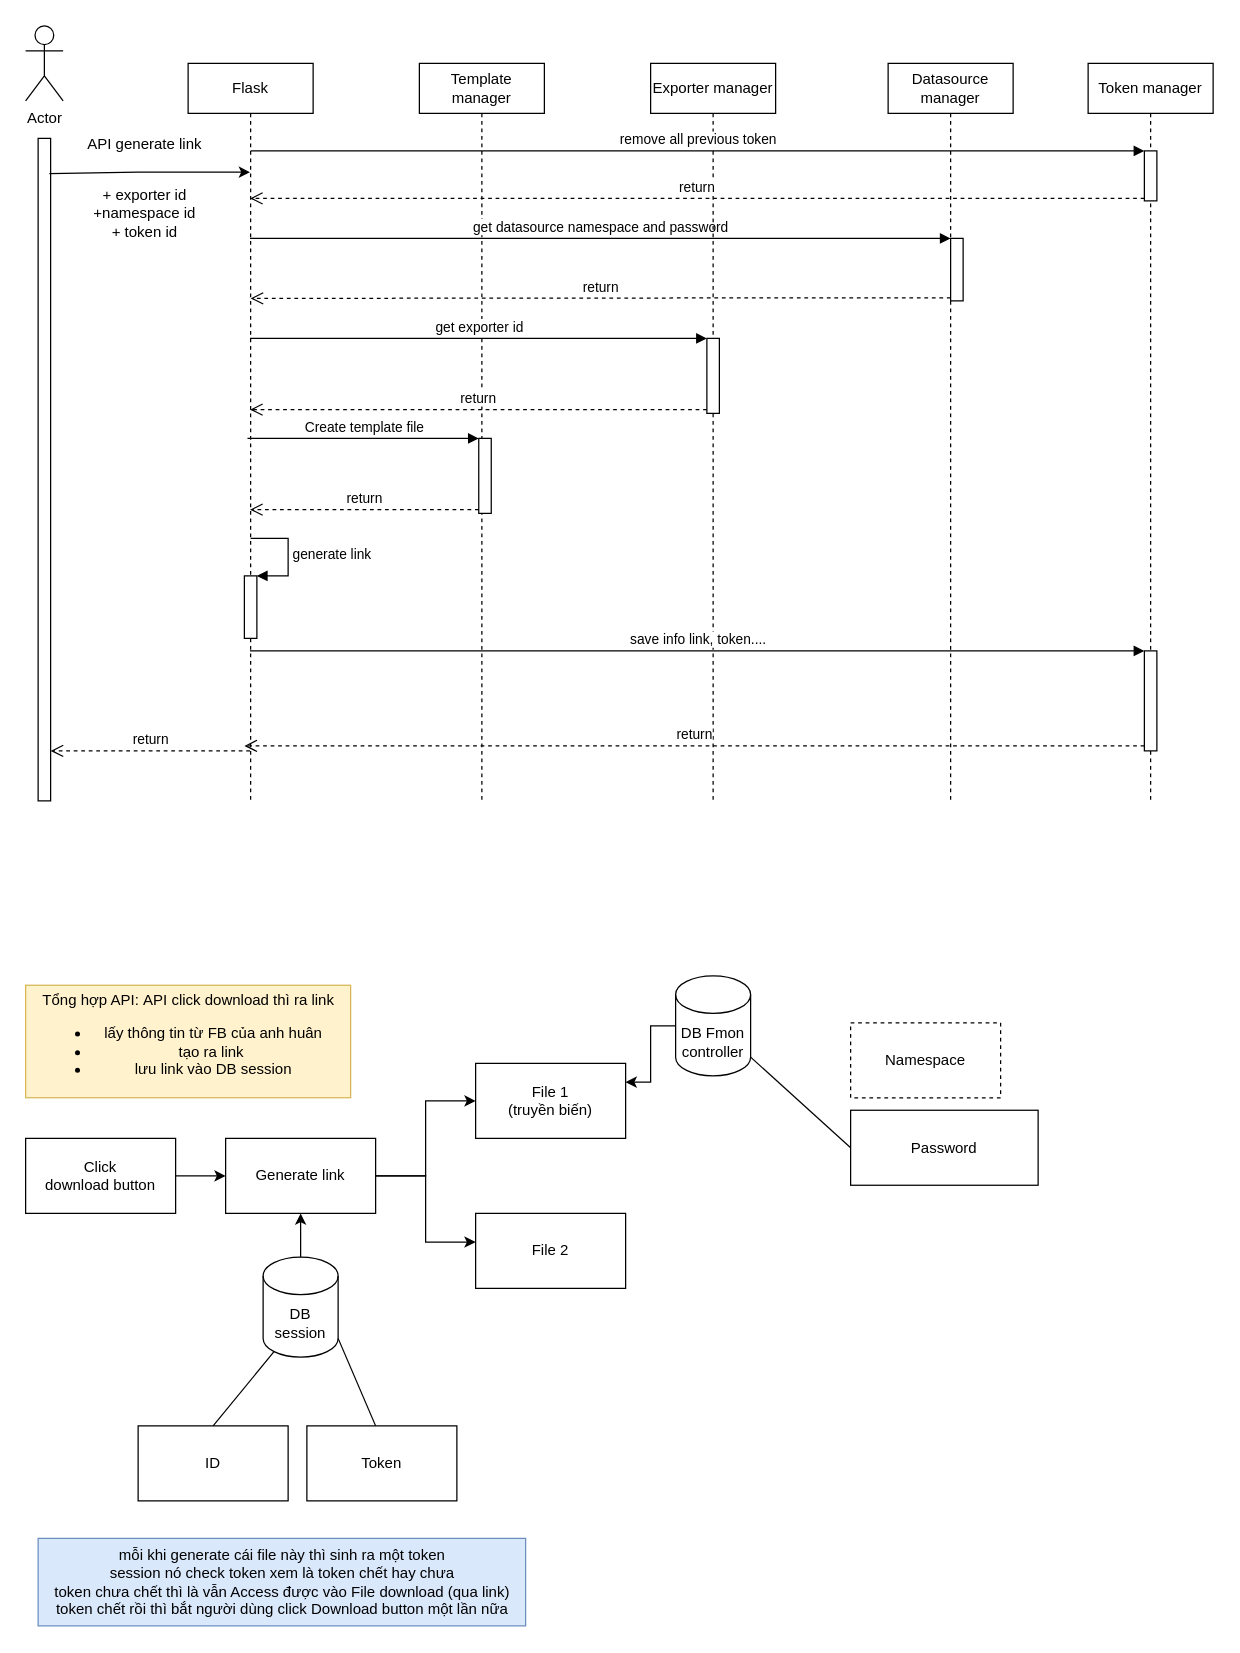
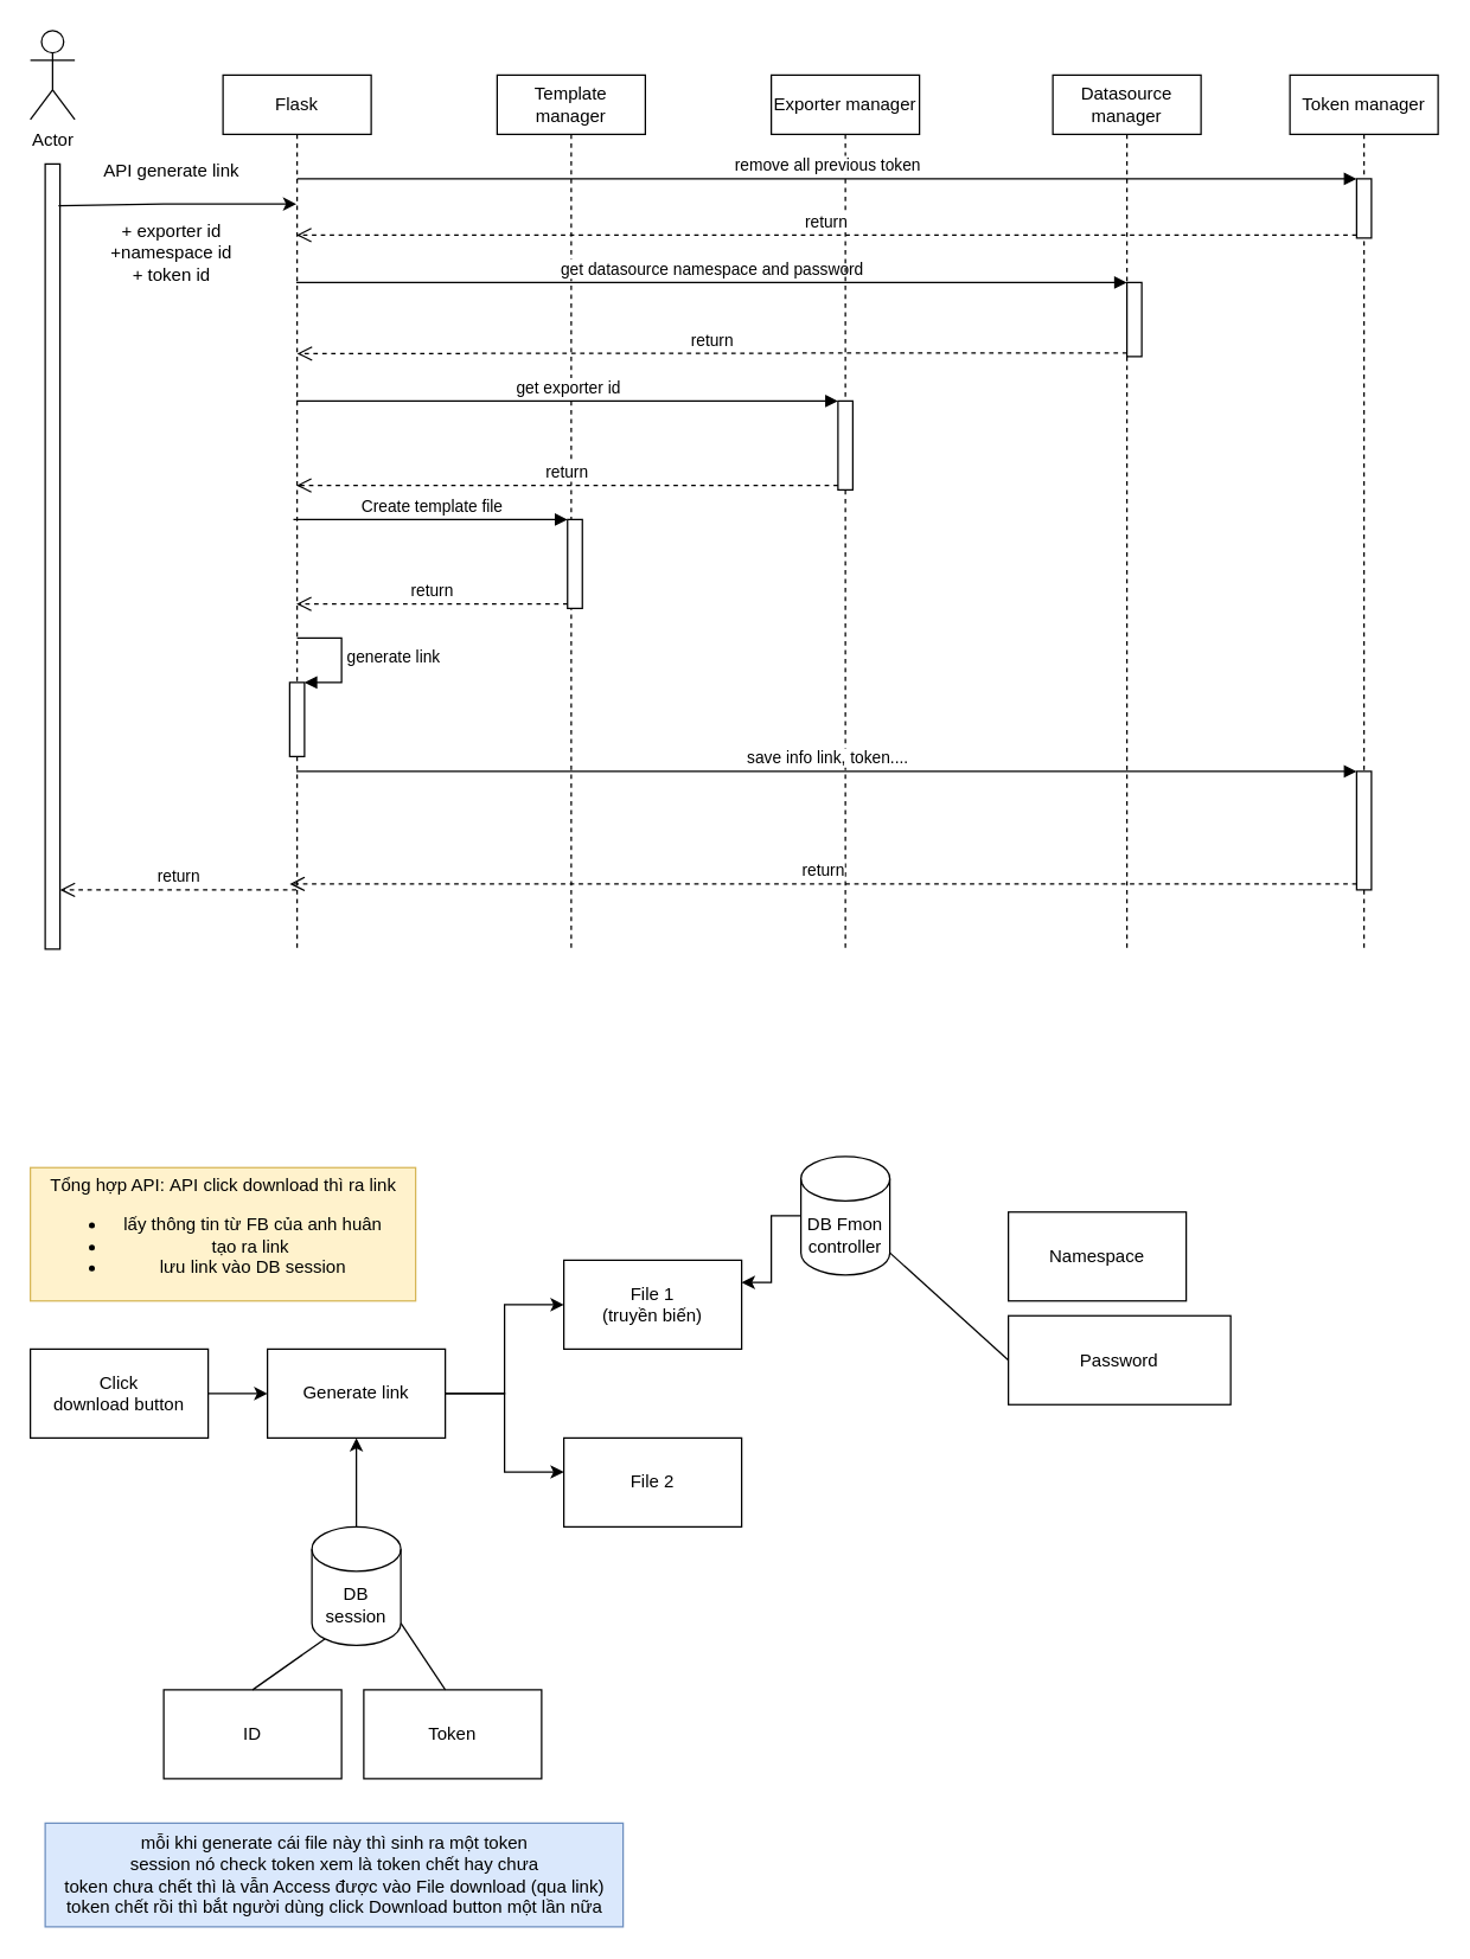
- <mxCell id="17" value="Namespace" style="rounded=0;whiteSpace=wrap;html=1;dashed=1;" parent="1" vertex="1"><mxGeometry x="680" y="817.5" width="120" height="60" as="geometry" /></mxCell>
+ <mxCell id="17" value="Namespace" style="rounded=0;whiteSpace=wrap;html=1;" parent="1" vertex="1"><mxGeometry x="680" y="817.5" width="120" height="60" as="geometry" /></mxCell>
- <mxCell id="23" value="DB session" style="shape=cylinder3;whiteSpace=wrap;html=1;boundedLbl=1;backgroundOutline=1;size=15;" parent="1" vertex="1"><mxGeometry x="210" y="1005" width="60" height="80" as="geometry" /></mxCell>
+ <mxCell id="23" value="DB session" style="shape=cylinder3;whiteSpace=wrap;html=1;boundedLbl=1;backgroundOutline=1;size=15;" parent="1" vertex="1"><mxGeometry x="210" y="1030" width="60" height="80" as="geometry" /></mxCell>
